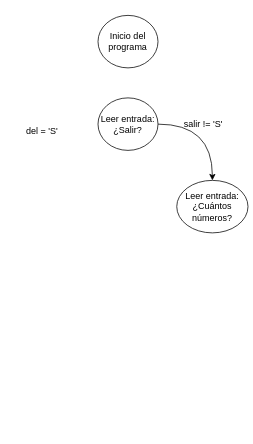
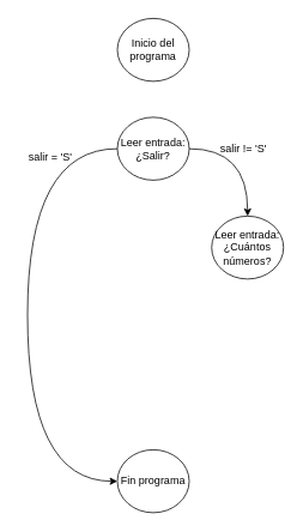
- <mxCell id="8" value="del = 'S'" style="text;html=1;align=center;verticalAlign=middle;resizable=0;points=[];autosize=1;strokeColor=none;fillColor=none;" parent="1" vertex="1"><mxGeometry x="20" y="160" width="70" height="30" as="geometry" /></mxCell>
+ <mxCell id="8" value="salir = 'S'" style="text;html=1;align=center;verticalAlign=middle;resizable=0;points=[];autosize=1;strokeColor=none;fillColor=none;" parent="1" vertex="1"><mxGeometry x="20" y="160" width="70" height="30" as="geometry" /></mxCell>
+ <mxCell id="3" style="edgeStyle=orthogonalEdgeStyle;html=1;curved=1;" parent="1" source="5" target="6" edge="1"><mxGeometry relative="1" as="geometry"><Array as="points"><mxPoint x="30" y="165" /><mxPoint x="30" y="535" /></Array></mxGeometry></mxCell>
- <mxCell id="7" value="Leer entrada: ¿Cuántos números?" style="ellipse;whiteSpace=wrap;html=1;" parent="1" vertex="1"><mxGeometry x="235" y="240" width="95" height="70" as="geometry" /></mxCell>
+ <mxCell id="7" value="Leer entrada: ¿Cuántos números?" style="ellipse;whiteSpace=wrap;html=1;" parent="1" vertex="1"><mxGeometry x="235" y="240" width="80" height="70" as="geometry" /></mxCell>
+ <mxCell id="6" value="Fin programa" style="ellipse;whiteSpace=wrap;html=1;" parent="1" vertex="1"><mxGeometry x="130" y="500" width="80" height="70" as="geometry" /></mxCell>
